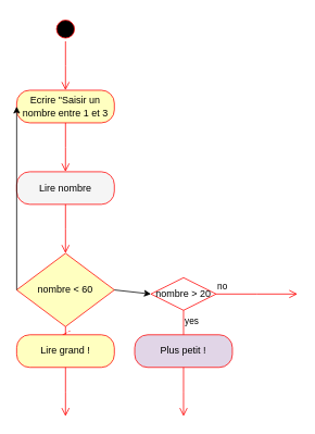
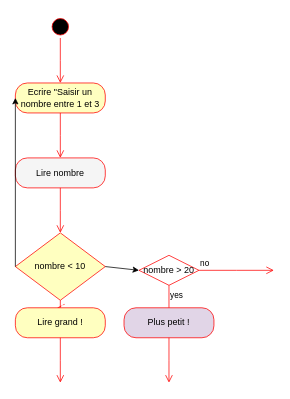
- <mxCell id="8" value="nombre &amp;lt; 60" style="rhombus;whiteSpace=wrap;html=1;fontColor=#000000;fillColor=#ffffc0;strokeColor=#ff0000;" parent="1" vertex="1"><mxGeometry x="20" y="310" width="120" height="90" as="geometry" /></mxCell>
+ <mxCell id="8" value="nombre &amp;lt; 10" style="rhombus;whiteSpace=wrap;html=1;fontColor=#000000;fillColor=#ffffc0;strokeColor=#ff0000;" parent="1" vertex="1"><mxGeometry x="20" y="310" width="120" height="90" as="geometry" /></mxCell>
